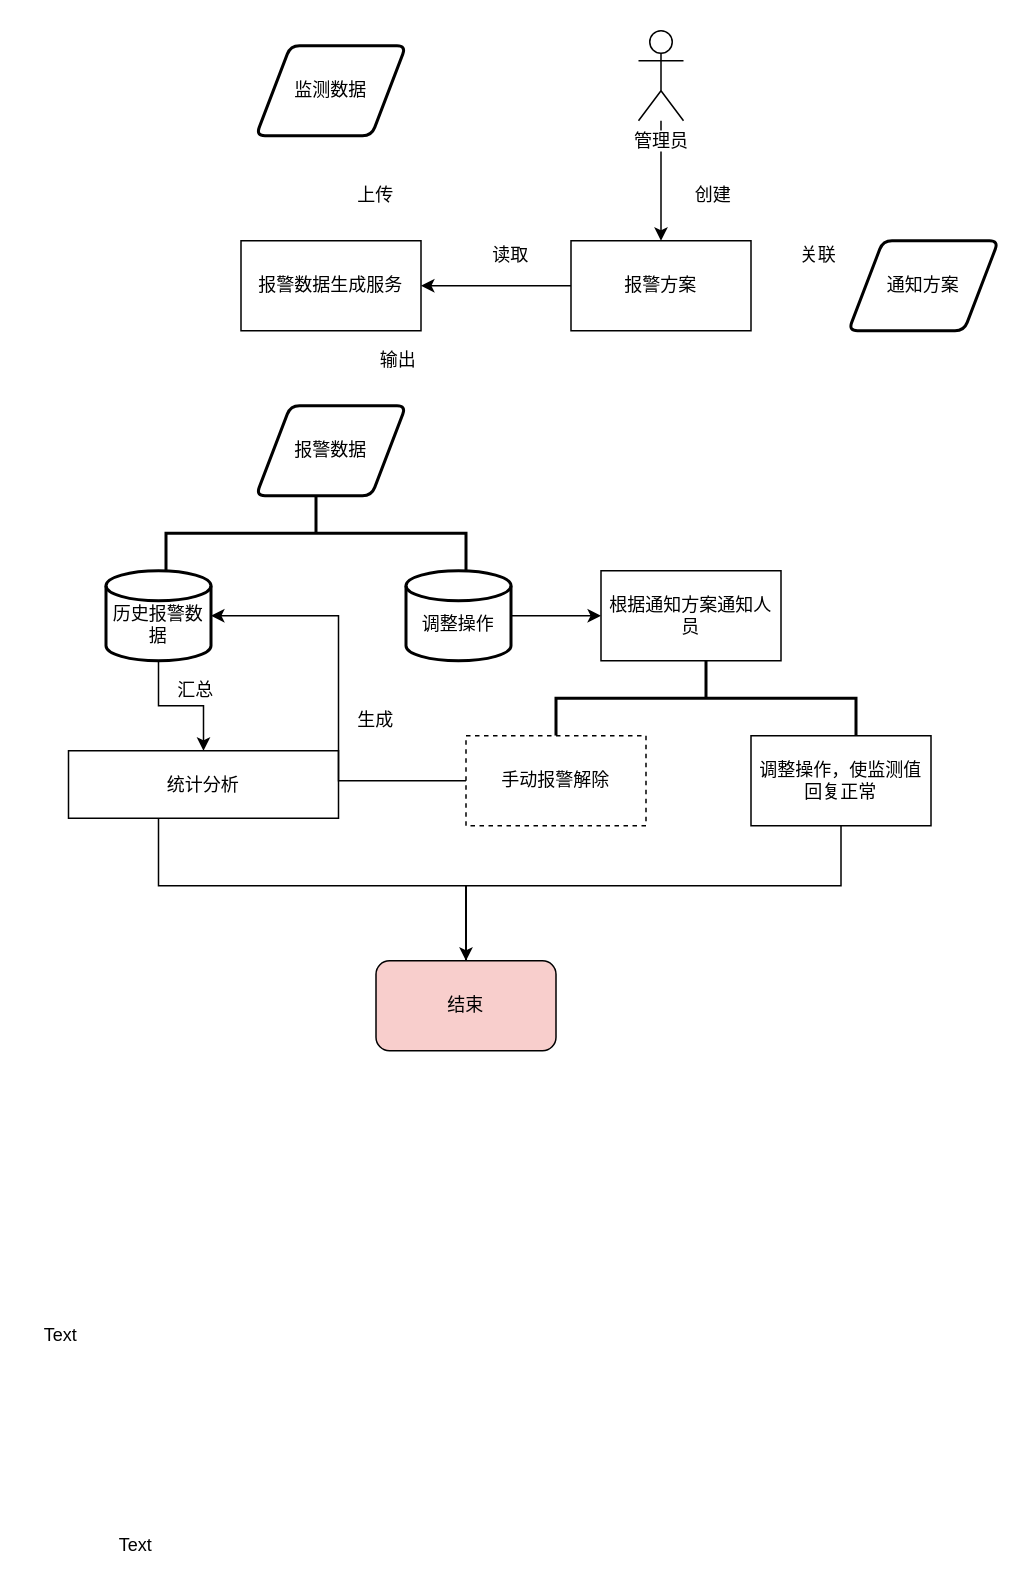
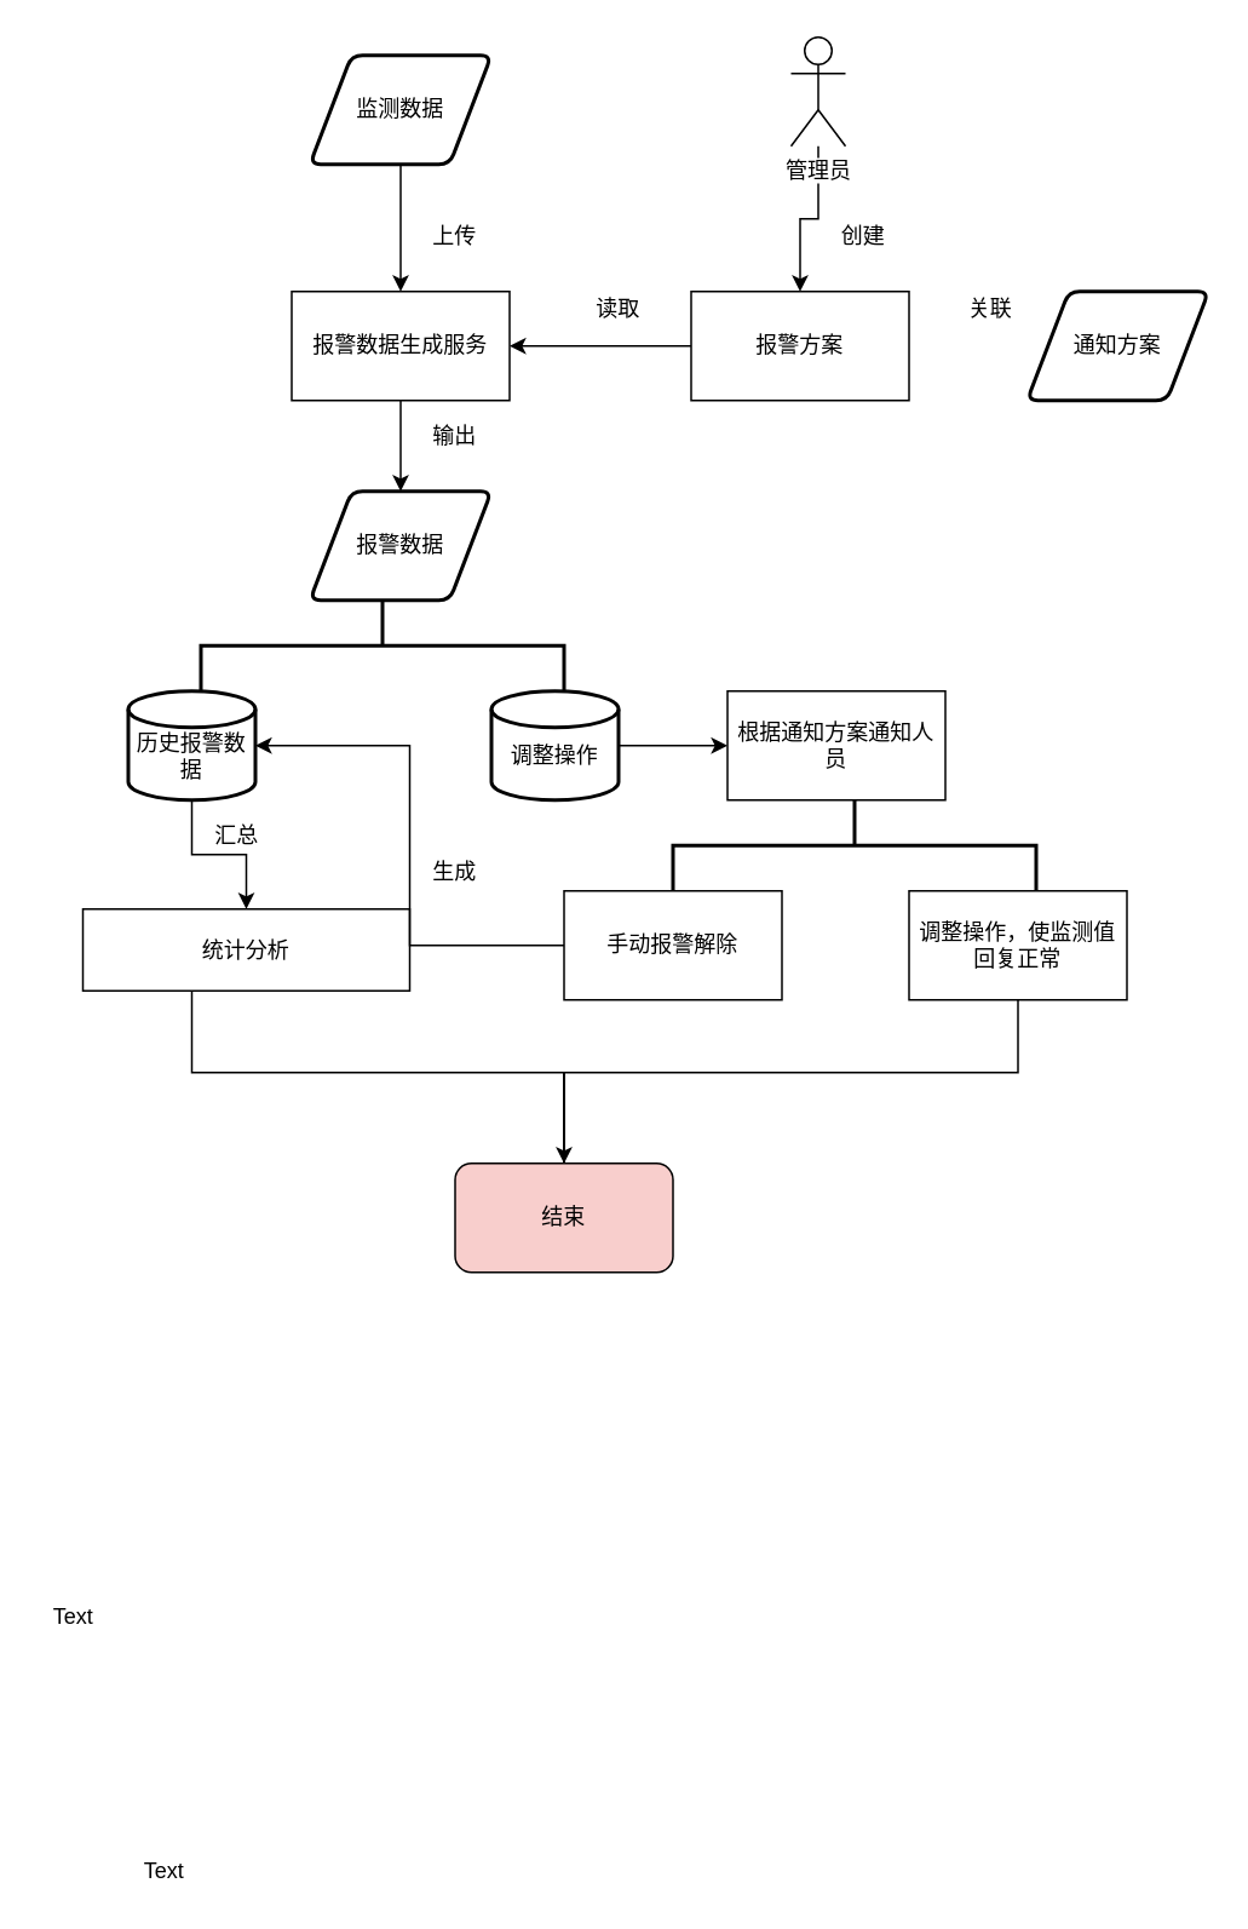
- <mxCell id="5" value="管理员" style="shape=umlActor;verticalLabelPosition=bottom;labelBackgroundColor=#ffffff;verticalAlign=top;html=1;outlineConnect=0;" vertex="1" parent="1"><mxGeometry x="425" y="20" width="30" height="60" as="geometry" /></mxCell>
+ <mxCell id="5" value="管理员" style="shape=umlActor;verticalLabelPosition=bottom;labelBackgroundColor=#ffffff;verticalAlign=top;html=1;outlineConnect=0;" vertex="1" parent="1"><mxGeometry x="435" y="20" width="30" height="60" as="geometry" /></mxCell>
+ <mxCell id="8" style="edgeStyle=orthogonalEdgeStyle;rounded=0;orthogonalLoop=1;jettySize=auto;html=1;" edge="1" parent="1" source="9" target="3"><mxGeometry relative="1" as="geometry" /></mxCell>
- <mxCell id="26" value="输出" style="text;html=1;strokeColor=none;fillColor=none;align=center;verticalAlign=middle;whiteSpace=wrap;rounded=0;" vertex="1" parent="1"><mxGeometry x="245" y="230" width="40" height="20" as="geometry" /></mxCell>
+ <mxCell id="26" value="输出" style="text;html=1;strokeColor=none;fillColor=none;align=center;verticalAlign=middle;whiteSpace=wrap;rounded=0;" vertex="1" parent="1"><mxGeometry x="230" y="230" width="40" height="20" as="geometry" /></mxCell>
+ <mxCell id="2" style="edgeStyle=orthogonalEdgeStyle;rounded=0;orthogonalLoop=1;jettySize=auto;html=1;" edge="1" parent="1" source="3" target="10"><mxGeometry relative="1" as="geometry" /></mxCell>
- <mxCell id="31" value="手动报警解除" style="rounded=0;whiteSpace=wrap;html=1;align=center;dashed=1;" vertex="1" parent="27"><mxGeometry y="110" width="120" height="60" as="geometry" /></mxCell>
+ <mxCell id="31" value="手动报警解除" style="rounded=0;whiteSpace=wrap;html=1;align=center;" vertex="1" parent="27"><mxGeometry y="110" width="120" height="60" as="geometry" /></mxCell>
